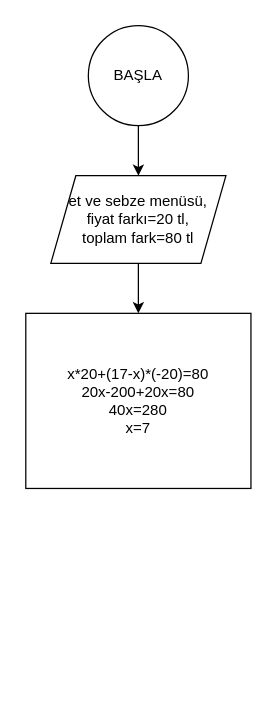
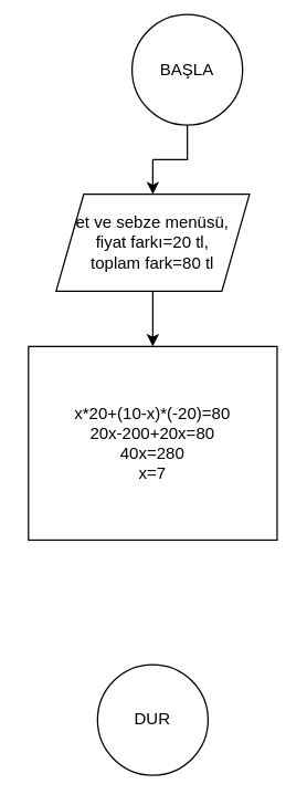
- <mxCell id="4" value="BAŞLA" style="ellipse;whiteSpace=wrap;html=1;aspect=fixed;" vertex="1" parent="1"><mxGeometry x="70" y="20" width="80" height="80" as="geometry" /></mxCell>
+ <mxCell id="4" value="BAŞLA" style="ellipse;whiteSpace=wrap;html=1;aspect=fixed;" vertex="1" parent="1"><mxGeometry x="95" y="10" width="80" height="80" as="geometry" /></mxCell>
- <mxCell id="7" value="x*20+(17-x)*(-20)=80&lt;br&gt;20x-200+20x=80&lt;br&gt;40x=280&lt;br&gt;x=7" style="rounded=0;whiteSpace=wrap;html=1;" vertex="1" parent="1"><mxGeometry x="20" y="250" width="180" height="140" as="geometry" /></mxCell>
+ <mxCell id="7" value="x*20+(10-x)*(-20)=80&lt;br&gt;20x-200+20x=80&lt;br&gt;40x=280&lt;br&gt;x=7" style="rounded=0;whiteSpace=wrap;html=1;" vertex="1" parent="1"><mxGeometry x="20" y="250" width="180" height="140" as="geometry" /></mxCell>
+ <mxCell id="2" value="DUR" style="ellipse;whiteSpace=wrap;html=1;aspect=fixed;" vertex="1" parent="1"><mxGeometry x="70" y="480" width="80" height="80" as="geometry" /></mxCell>
